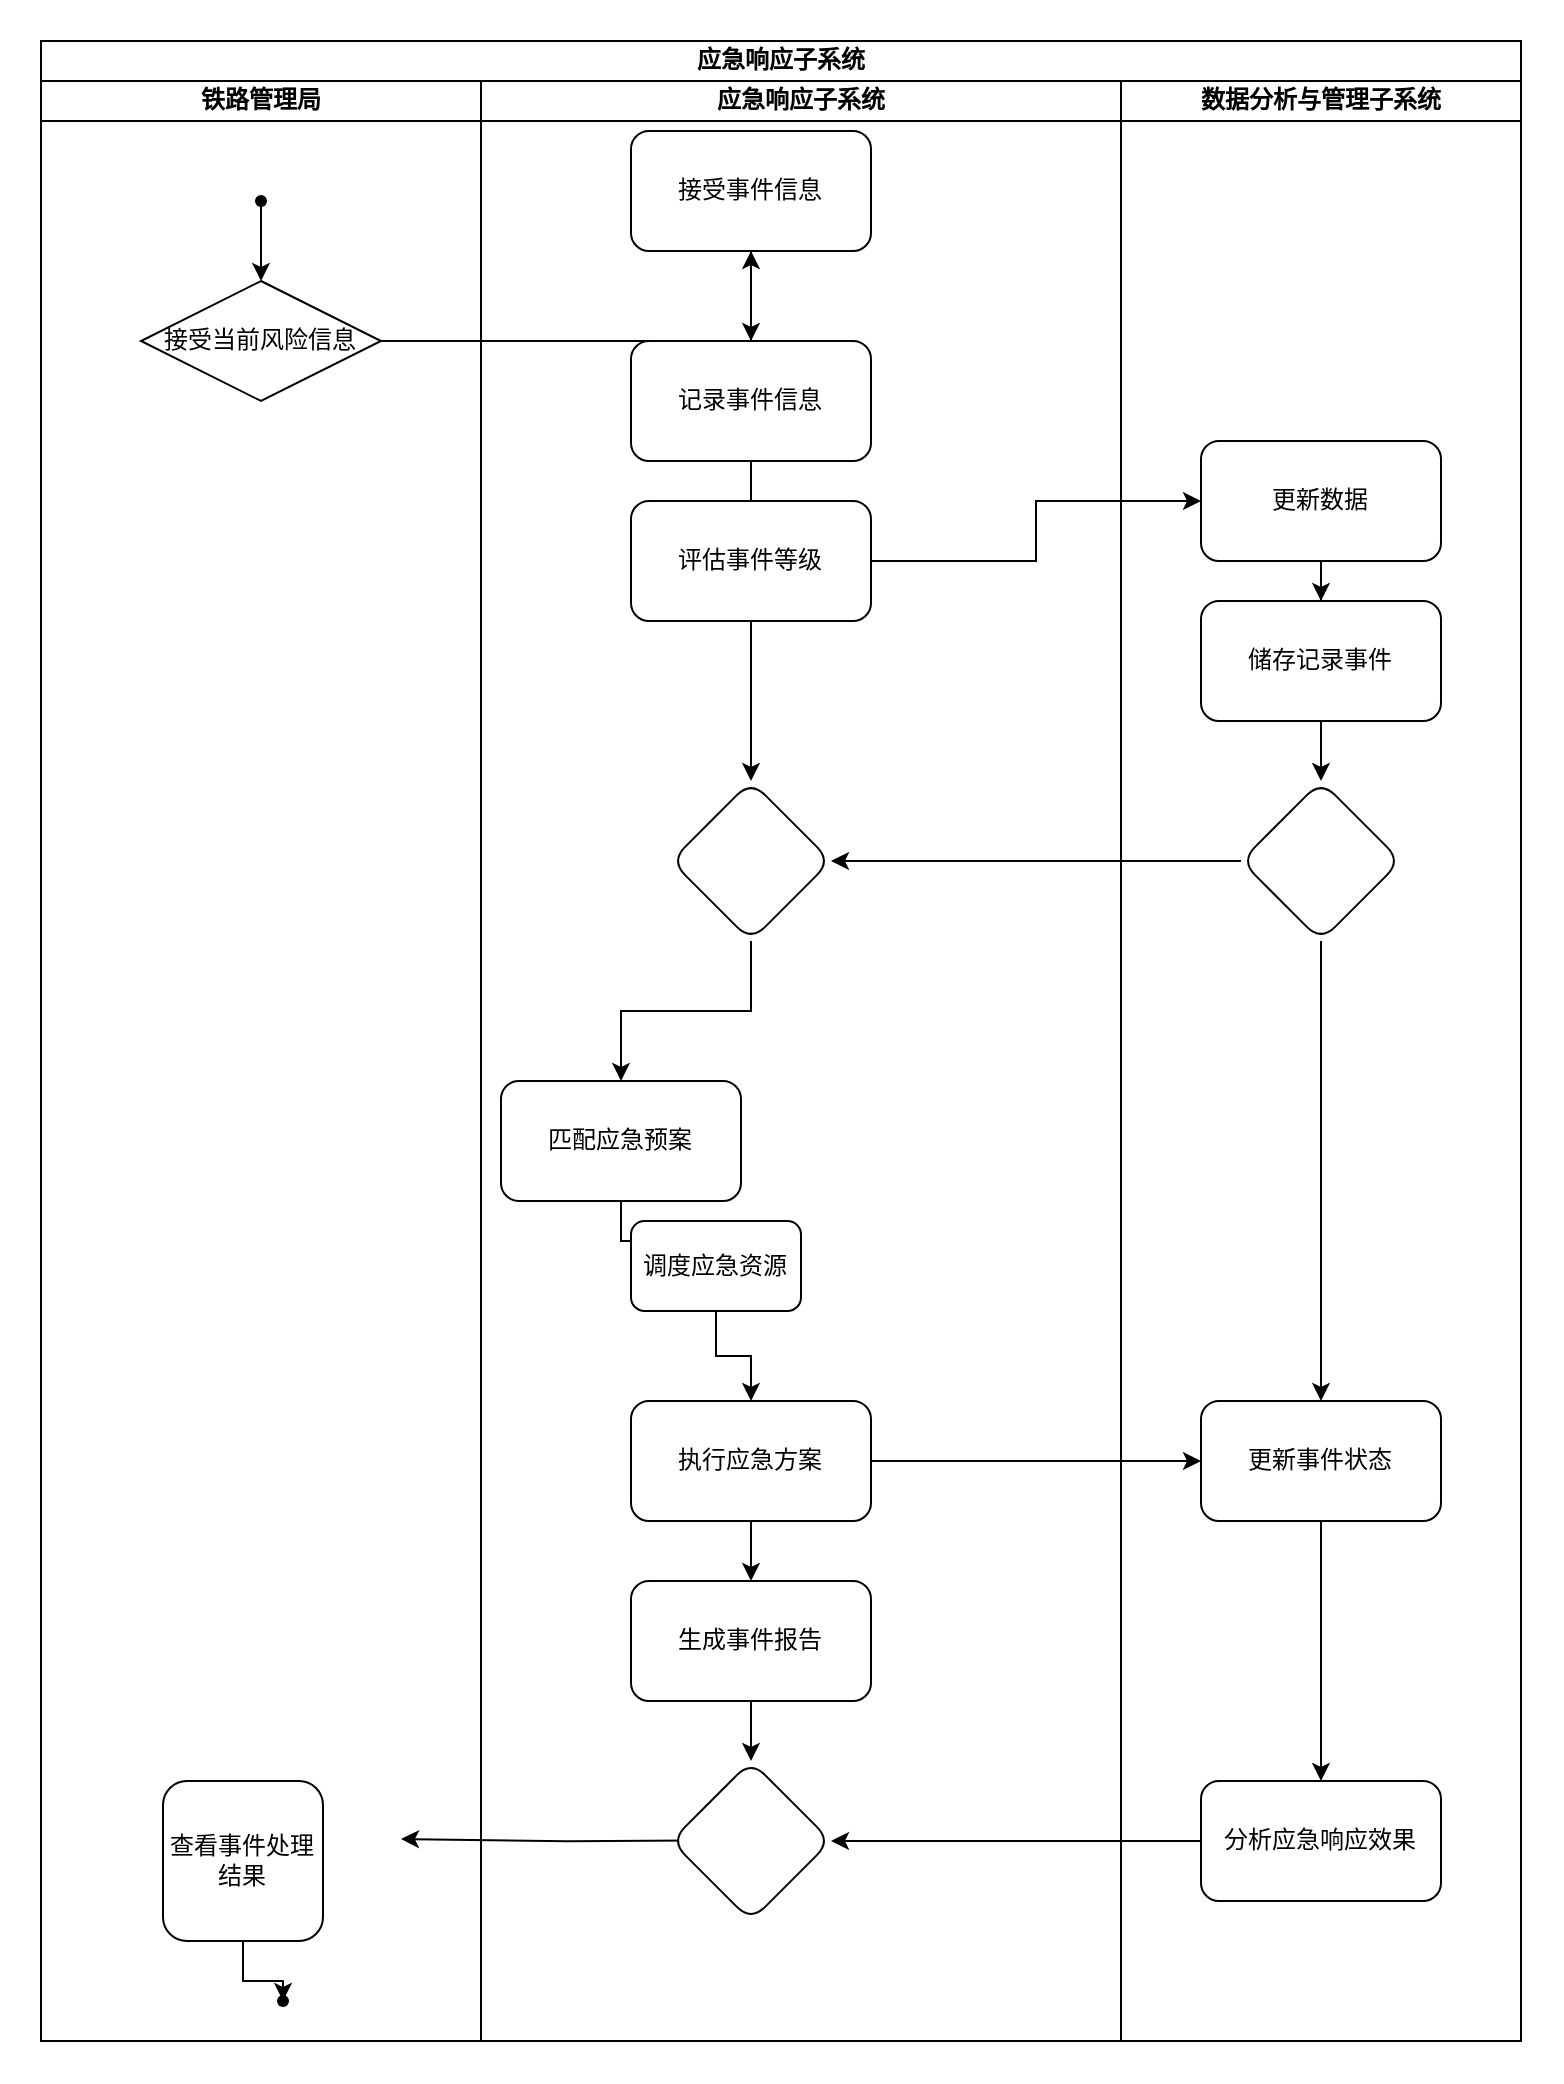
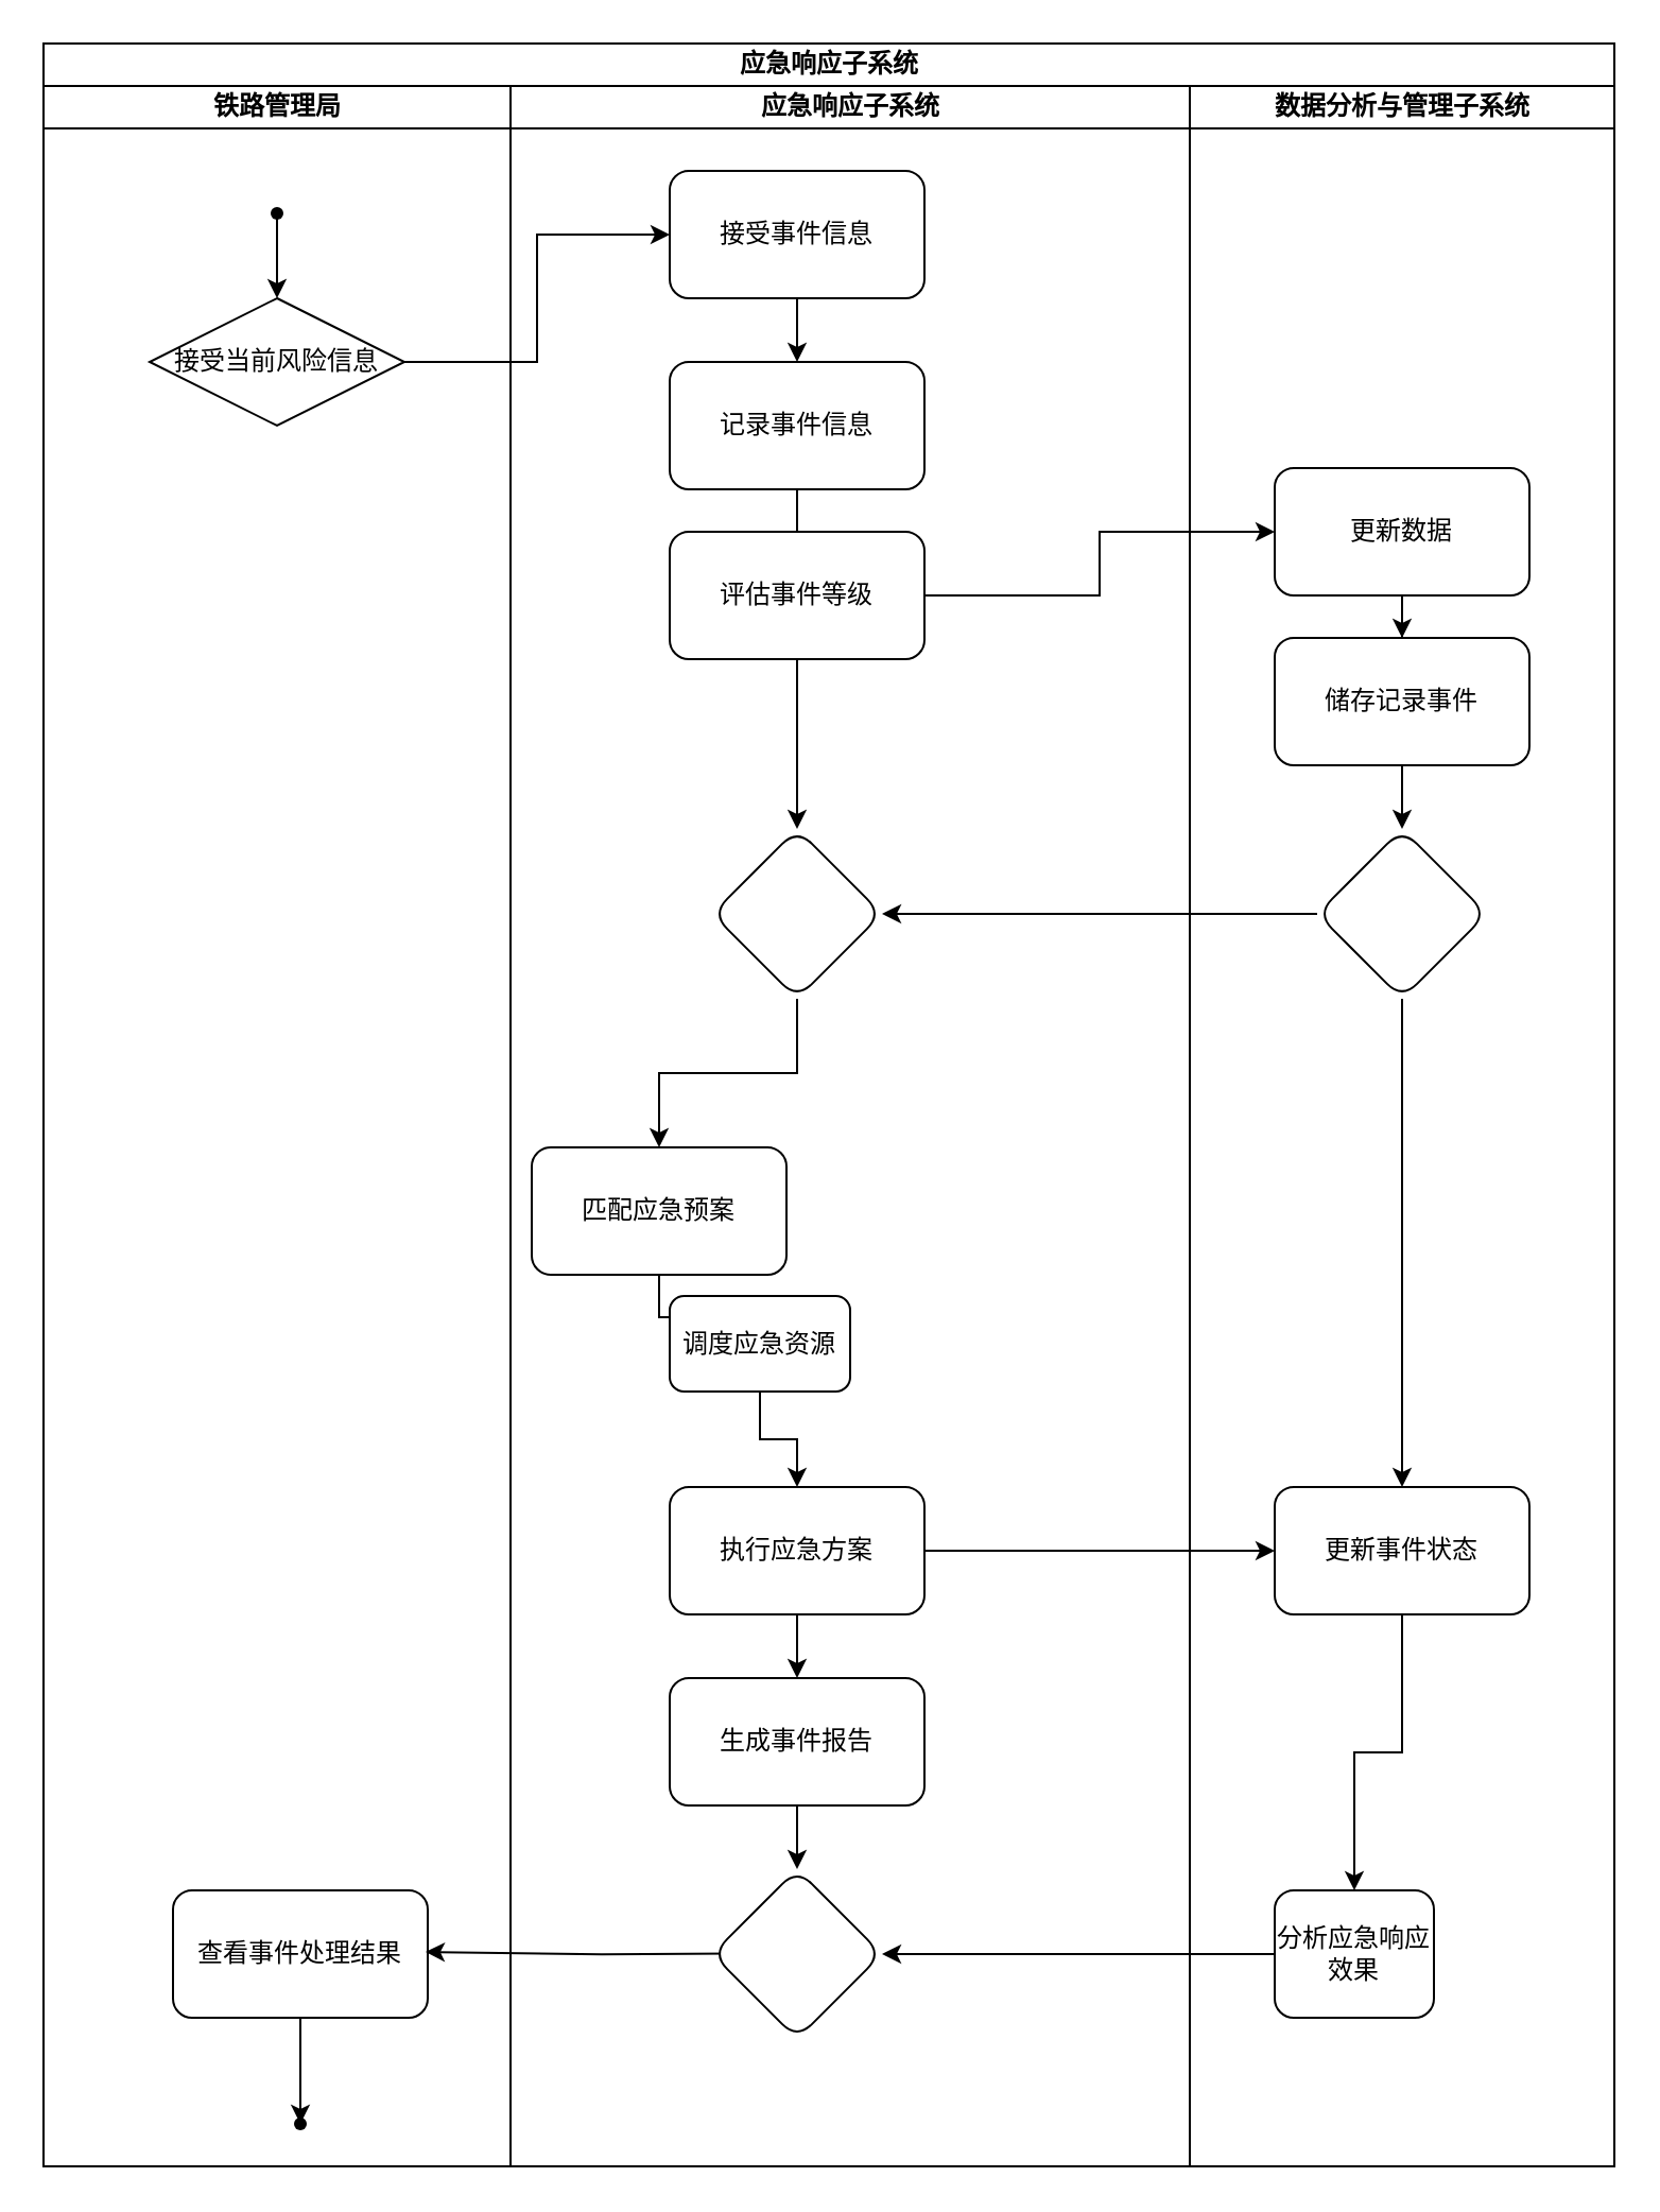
- <mxCell id="13" value="接受事件信息" style="rounded=1;whiteSpace=wrap;html=1;" vertex="1" parent="11"><mxGeometry x="75" y="25" width="120" height="60" as="geometry" /></mxCell>
+ <mxCell id="13" value="接受事件信息" style="rounded=1;whiteSpace=wrap;html=1;" vertex="1" parent="11"><mxGeometry x="75" y="40.0" width="120" height="60" as="geometry" /></mxCell>
- <mxCell id="42" value="分析应急响应效果" style="whiteSpace=wrap;html=1;rounded=1;" vertex="1" parent="33"><mxGeometry x="40" y="850" width="120" height="60" as="geometry" /></mxCell>
+ <mxCell id="42" value="分析应急响应效果" style="whiteSpace=wrap;html=1;rounded=1;" vertex="1" parent="33"><mxGeometry x="40" y="850" width="75" height="60" as="geometry" /></mxCell>
- <mxCell id="8" value="查看事件处理结果" style="rounded=1;whiteSpace=wrap;html=1;" vertex="1" parent="3"><mxGeometry x="61" y="850" width="80" height="80" as="geometry" /></mxCell>
+ <mxCell id="8" value="查看事件处理结果" style="rounded=1;whiteSpace=wrap;html=1;" vertex="1" parent="3"><mxGeometry x="61" y="850" width="120" height="60" as="geometry" /></mxCell>
